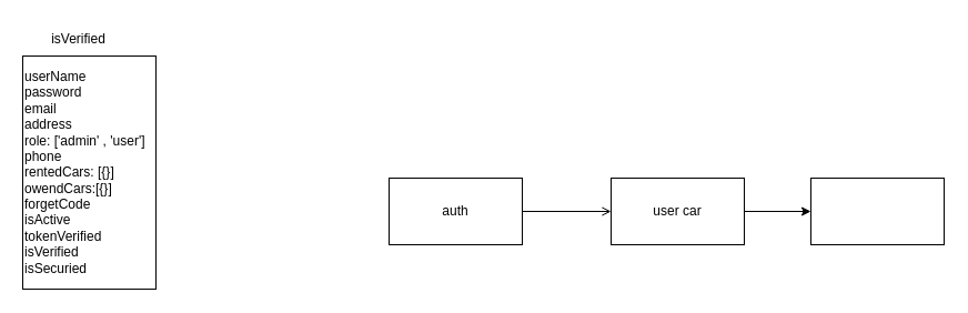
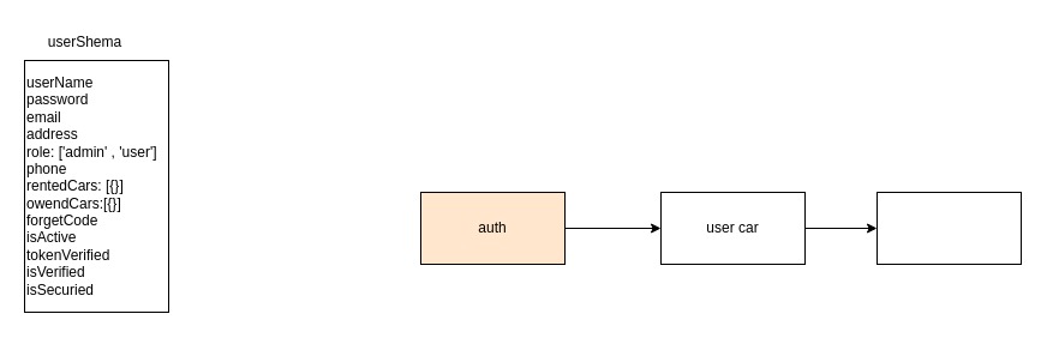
- <mxCell id="3" value="isVerified" style="text;html=1;align=center;verticalAlign=middle;resizable=0;points=[];autosize=1;strokeColor=none;fillColor=none;" parent="1" vertex="1"><mxGeometry x="30" y="20" width="80" height="30" as="geometry" /></mxCell>
+ <mxCell id="3" value="userShema" style="text;html=1;align=center;verticalAlign=middle;resizable=0;points=[];autosize=1;strokeColor=none;fillColor=none;" parent="1" vertex="1"><mxGeometry x="30" y="20" width="80" height="30" as="geometry" /></mxCell>
- <mxCell id="5" value="auth" style="whiteSpace=wrap;html=1;" vertex="1" parent="1"><mxGeometry x="350" y="160" width="120" height="60" as="geometry" /></mxCell>
+ <mxCell id="5" value="auth" style="whiteSpace=wrap;html=1;fillColor=#ffe6cc;" vertex="1" parent="1"><mxGeometry x="350" y="160" width="120" height="60" as="geometry" /></mxCell>
- <mxCell id="4" value="" style="edgeStyle=none;html=1;endArrow=open;" edge="1" parent="1" source="5" target="7"><mxGeometry relative="1" as="geometry" /></mxCell>
+ <mxCell id="4" value="" style="edgeStyle=none;html=1;" edge="1" parent="1" source="5" target="7"><mxGeometry relative="1" as="geometry" /></mxCell>
